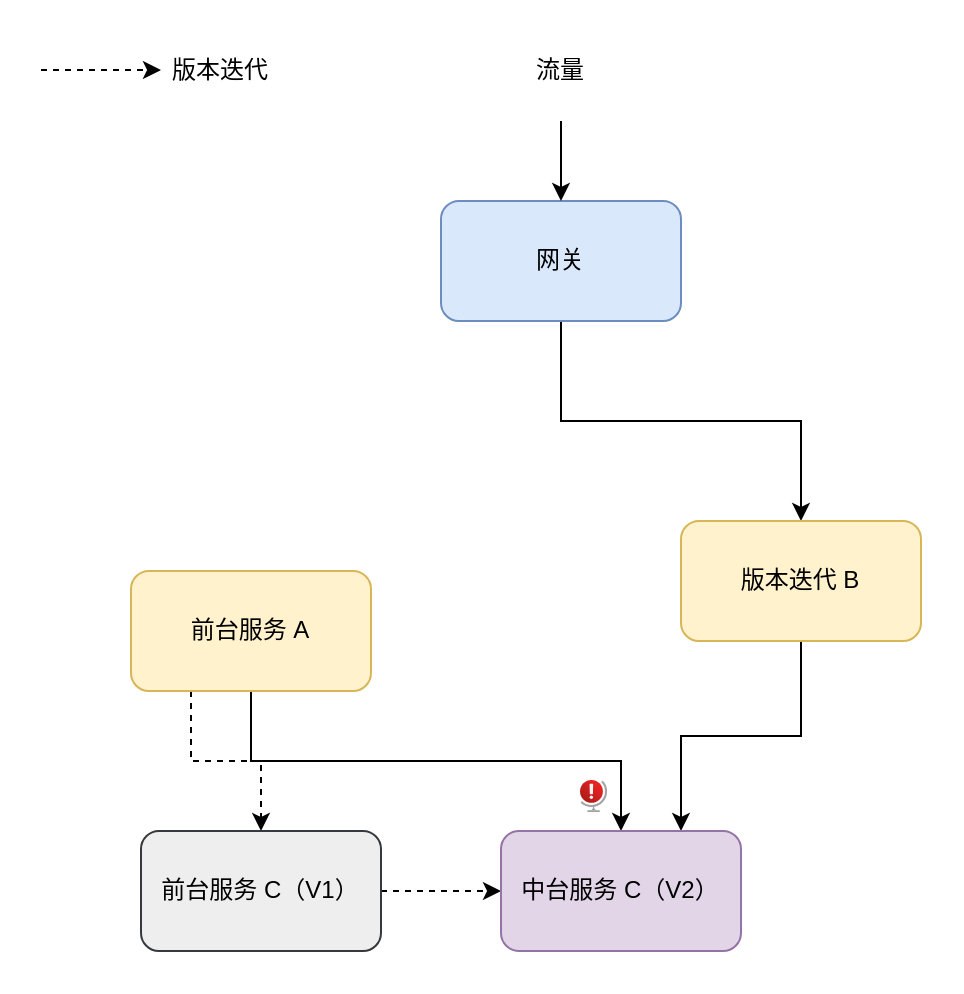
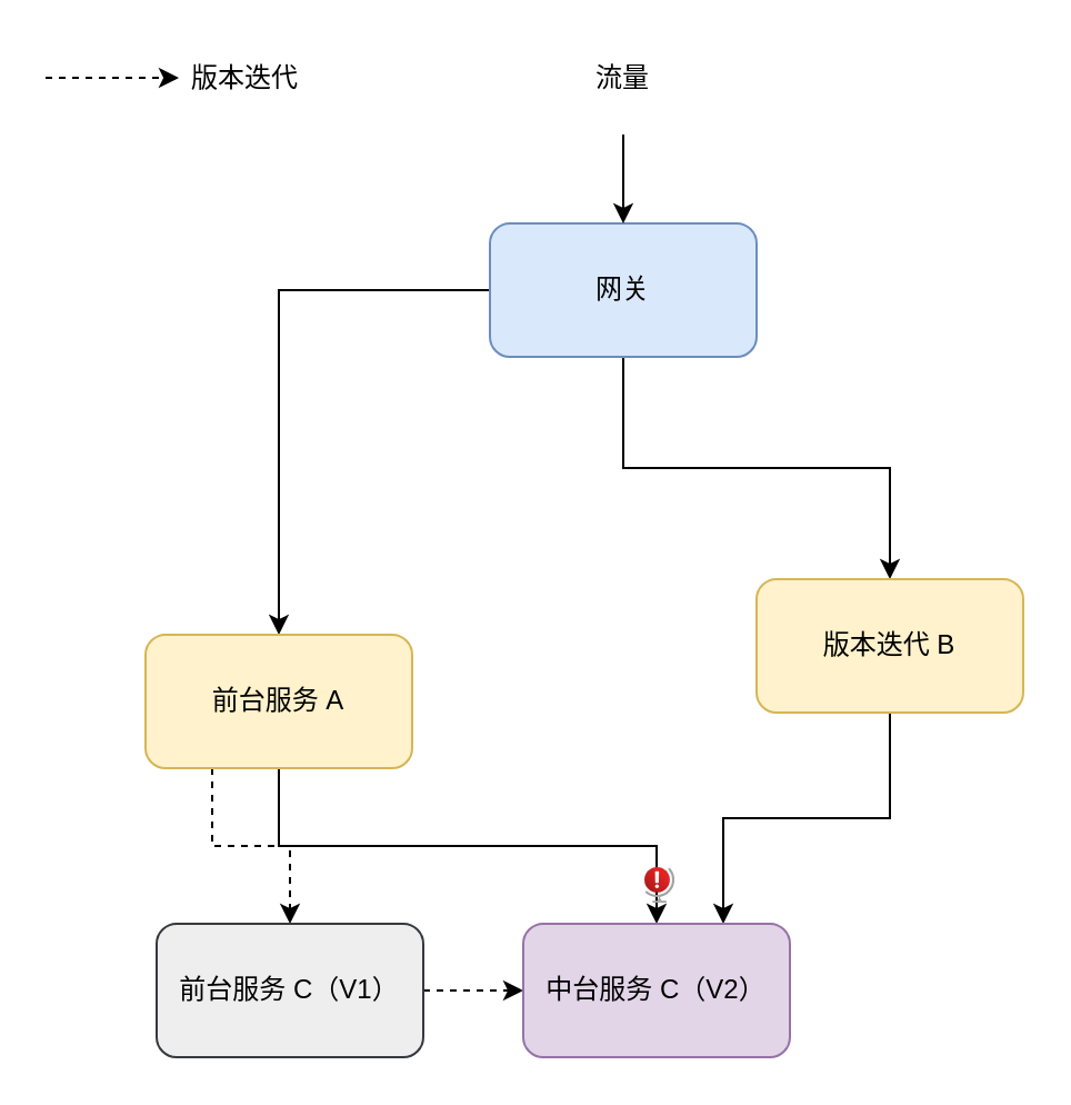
+ <mxCell id="2" style="edgeStyle=orthogonalEdgeStyle;rounded=0;orthogonalLoop=1;jettySize=auto;html=1;entryX=0.5;entryY=0;entryDx=0;entryDy=0;" edge="1" parent="1" source="4" target="7"><mxGeometry relative="1" as="geometry" /></mxCell>
- <mxCell id="16" value="中台服务 C（V2）" style="rounded=1;whiteSpace=wrap;html=1;fillColor=#e1d5e7;strokeColor=#9673a6;" vertex="1" parent="1"><mxGeometry x="250" y="415" width="120" height="60" as="geometry" /></mxCell>
+ <mxCell id="16" value="中台服务 C（V2）" style="rounded=1;whiteSpace=wrap;html=1;fillColor=#e1d5e7;strokeColor=#9673a6;" vertex="1" parent="1"><mxGeometry x="235" y="415" width="120" height="60" as="geometry" /></mxCell>
